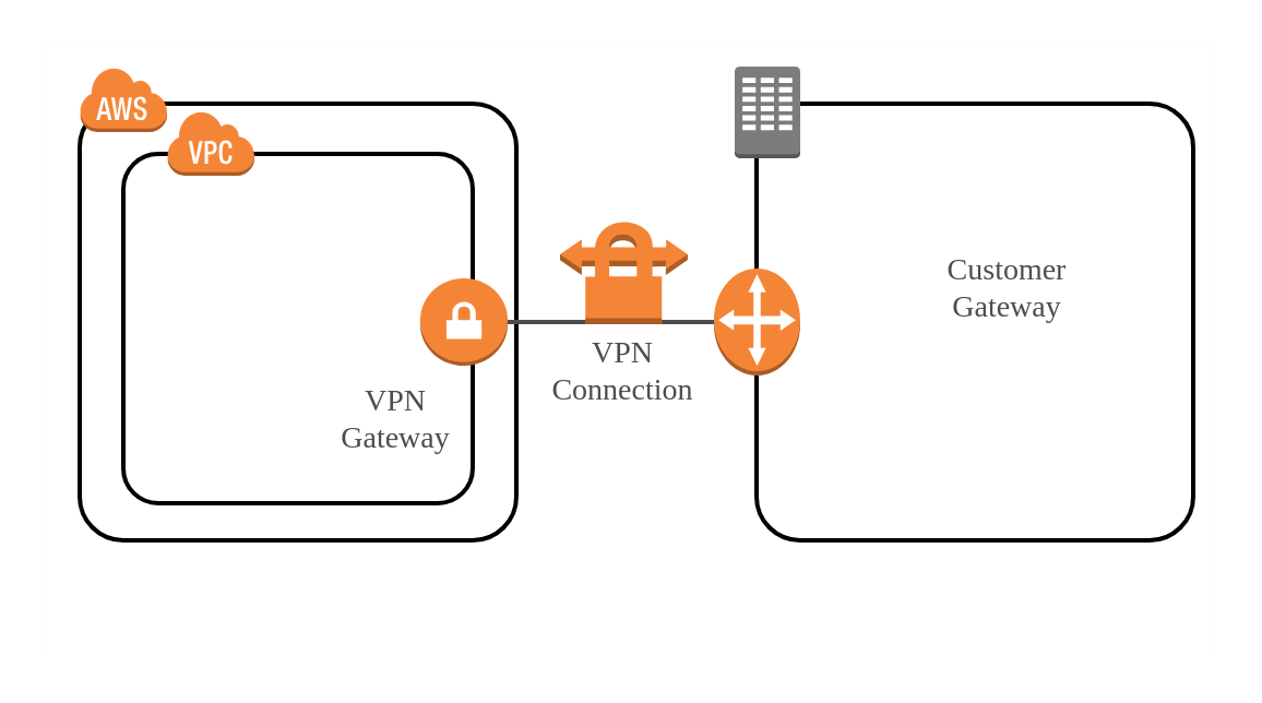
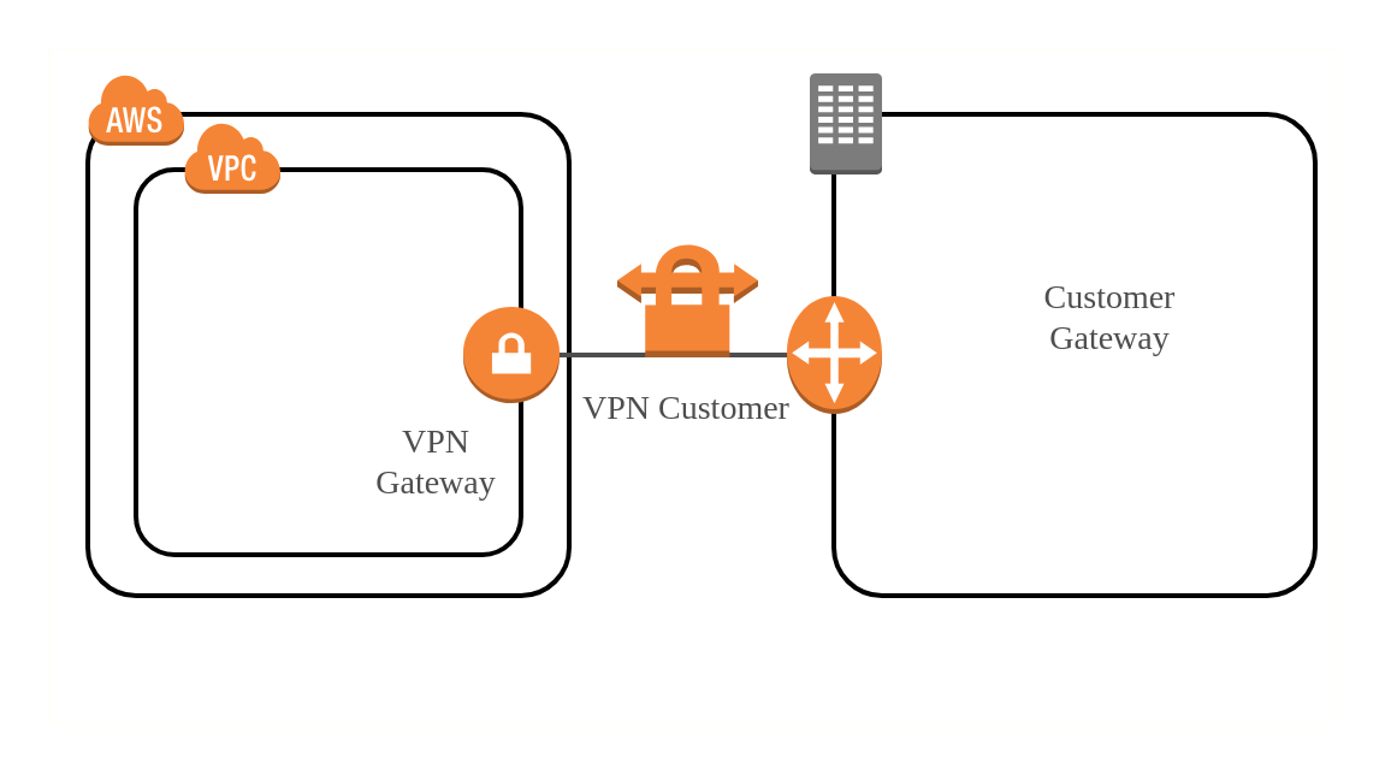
- <mxCell id="15" value="VPN Connection" style="text;html=1;strokeColor=none;fillColor=none;align=center;verticalAlign=middle;whiteSpace=wrap;rounded=0;fontSize=14;fontColor=#4D4D4D;fontFamily=Verdana;" vertex="1" parent="1"><mxGeometry x="240.25" y="160" width="90" height="20" as="geometry" /></mxCell>
+ <mxCell id="15" value="VPN Customer" style="text;html=1;strokeColor=none;fillColor=none;align=center;verticalAlign=middle;whiteSpace=wrap;rounded=0;fontSize=14;fontColor=#4D4D4D;fontFamily=Verdana;" vertex="1" parent="1"><mxGeometry x="240.25" y="160" width="90" height="20" as="geometry" /></mxCell>
